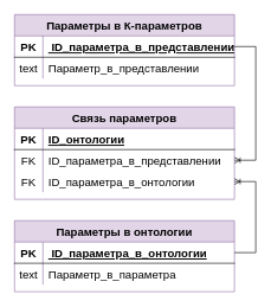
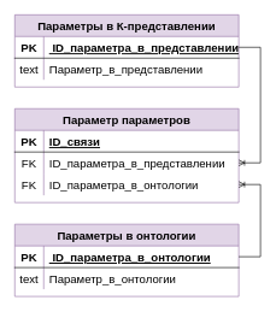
- <mxCell id="2" value="Параметры в К-параметров" style="shape=table;startSize=30;container=1;collapsible=1;childLayout=tableLayout;fixedRows=1;rowLines=0;fontStyle=1;align=center;resizeLast=1;fillColor=#e1d5e7;strokeColor=#9673a6;fontSize=16;" parent="1" vertex="1"><mxGeometry x="20" width="310" height="100" as="geometry" y="20" /></mxCell>
+ <mxCell id="2" value="Параметры в К-представлении" style="shape=table;startSize=30;container=1;collapsible=1;childLayout=tableLayout;fixedRows=1;rowLines=0;fontStyle=1;align=center;resizeLast=1;fillColor=#e1d5e7;strokeColor=#9673a6;fontSize=16;" parent="1" vertex="1"><mxGeometry x="20" width="310" height="100" as="geometry" y="20" /></mxCell>
- <mxCell id="9" value="Связь параметров" style="shape=table;startSize=30;container=1;collapsible=1;childLayout=tableLayout;fixedRows=1;rowLines=0;fontStyle=1;align=center;resizeLast=1;fillColor=#e1d5e7;strokeColor=#9673a6;fontSize=16;" parent="1" vertex="1"><mxGeometry x="20" y="150" width="310" height="130" as="geometry" /></mxCell>
+ <mxCell id="9" value="Параметр параметров" style="shape=table;startSize=30;container=1;collapsible=1;childLayout=tableLayout;fixedRows=1;rowLines=0;fontStyle=1;align=center;resizeLast=1;fillColor=#e1d5e7;strokeColor=#9673a6;fontSize=16;" parent="1" vertex="1"><mxGeometry x="20" y="150" width="310" height="130" as="geometry" /></mxCell>
- <mxCell id="12" value="ID_онтологии" style="shape=partialRectangle;connectable=0;fillColor=none;top=0;left=0;bottom=0;right=0;align=left;spacingLeft=6;fontStyle=5;overflow=hidden;fontSize=16;" parent="10" vertex="1"><mxGeometry x="40" width="270" height="30" as="geometry"><mxRectangle width="270" height="30" as="alternateBounds" /></mxGeometry></mxCell>
+ <mxCell id="12" value="ID_связи" style="shape=partialRectangle;connectable=0;fillColor=none;top=0;left=0;bottom=0;right=0;align=left;spacingLeft=6;fontStyle=5;overflow=hidden;fontSize=16;" parent="10" vertex="1"><mxGeometry x="40" width="270" height="30" as="geometry"><mxRectangle width="270" height="30" as="alternateBounds" /></mxGeometry></mxCell>
- <mxCell id="25" value="Параметр_в_параметра" style="shape=partialRectangle;connectable=0;fillColor=none;top=0;left=0;bottom=0;right=0;align=left;spacingLeft=6;overflow=hidden;fontSize=16;" parent="23" vertex="1"><mxGeometry x="40" width="270" height="30" as="geometry"><mxRectangle width="270" height="30" as="alternateBounds" /></mxGeometry></mxCell>
+ <mxCell id="25" value="Параметр_в_онтологии" style="shape=partialRectangle;connectable=0;fillColor=none;top=0;left=0;bottom=0;right=0;align=left;spacingLeft=6;overflow=hidden;fontSize=16;" parent="23" vertex="1"><mxGeometry x="40" width="270" height="30" as="geometry"><mxRectangle width="270" height="30" as="alternateBounds" /></mxGeometry></mxCell>
